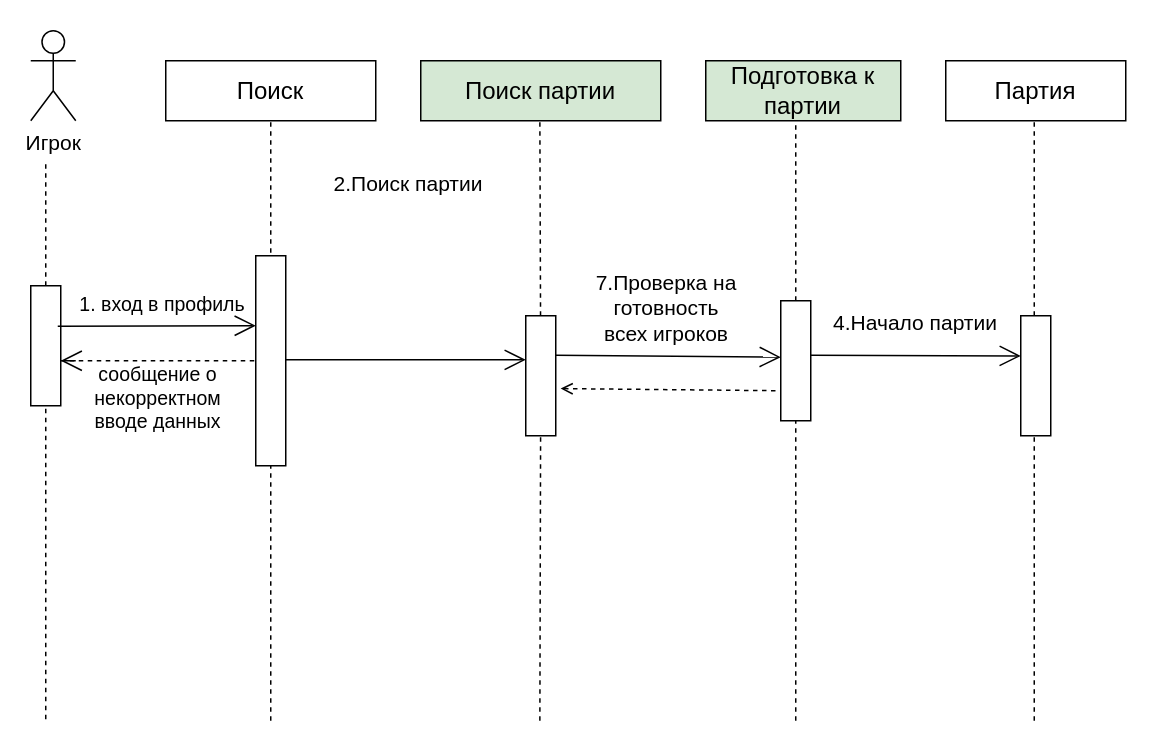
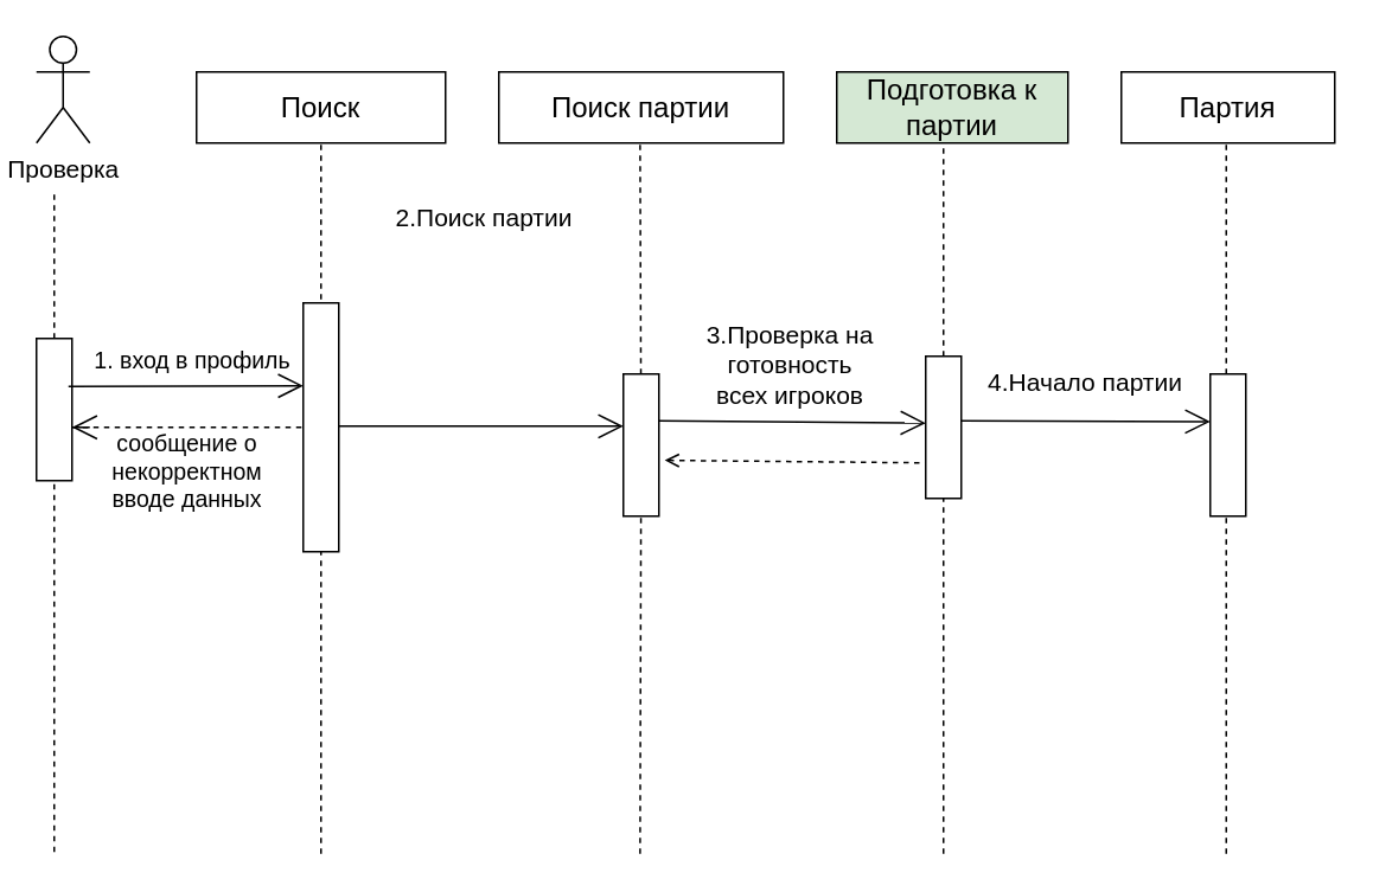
- <mxCell id="3" value="&lt;font style=&quot;font-size: 16px;&quot;&gt;Поиск партии&lt;/font&gt;" style="rounded=0;whiteSpace=wrap;html=1;fillColor=#d5e8d4;" parent="1" vertex="1"><mxGeometry x="280" y="40" width="160" height="40" as="geometry" /></mxCell>
+ <mxCell id="3" value="&lt;font style=&quot;font-size: 16px;&quot;&gt;Поиск партии&lt;/font&gt;" style="rounded=0;whiteSpace=wrap;html=1;" parent="1" vertex="1"><mxGeometry x="280" y="40" width="160" height="40" as="geometry" /></mxCell>
- <mxCell id="2" value="&lt;span style=&quot;font-size: 14px;&quot;&gt;Игрок&lt;/span&gt;" style="shape=umlActor;verticalLabelPosition=bottom;verticalAlign=top;html=1;outlineConnect=0;" parent="1" vertex="1"><mxGeometry x="20" y="20" width="30" height="60" as="geometry" /></mxCell>
+ <mxCell id="2" value="&lt;span style=&quot;font-size: 14px;&quot;&gt;Проверка&lt;/span&gt;" style="shape=umlActor;verticalLabelPosition=bottom;verticalAlign=top;html=1;outlineConnect=0;" parent="1" vertex="1"><mxGeometry x="20" y="20" width="30" height="60" as="geometry" /></mxCell>
- <mxCell id="25" value="&lt;font style=&quot;font-size: 14px;&quot;&gt;7.Проверка на готовность &lt;br&gt;всех игроков&lt;/font&gt;" style="text;html=1;strokeColor=none;fillColor=none;align=center;verticalAlign=middle;whiteSpace=wrap;rounded=0;" parent="1" vertex="1"><mxGeometry x="364" y="190" width="160" height="30" as="geometry" /></mxCell>
+ <mxCell id="25" value="&lt;font style=&quot;font-size: 14px;&quot;&gt;3.Проверка на готовность &lt;br&gt;всех игроков&lt;/font&gt;" style="text;html=1;strokeColor=none;fillColor=none;align=center;verticalAlign=middle;whiteSpace=wrap;rounded=0;" parent="1" vertex="1"><mxGeometry x="364" y="190" width="160" height="30" as="geometry" /></mxCell>
